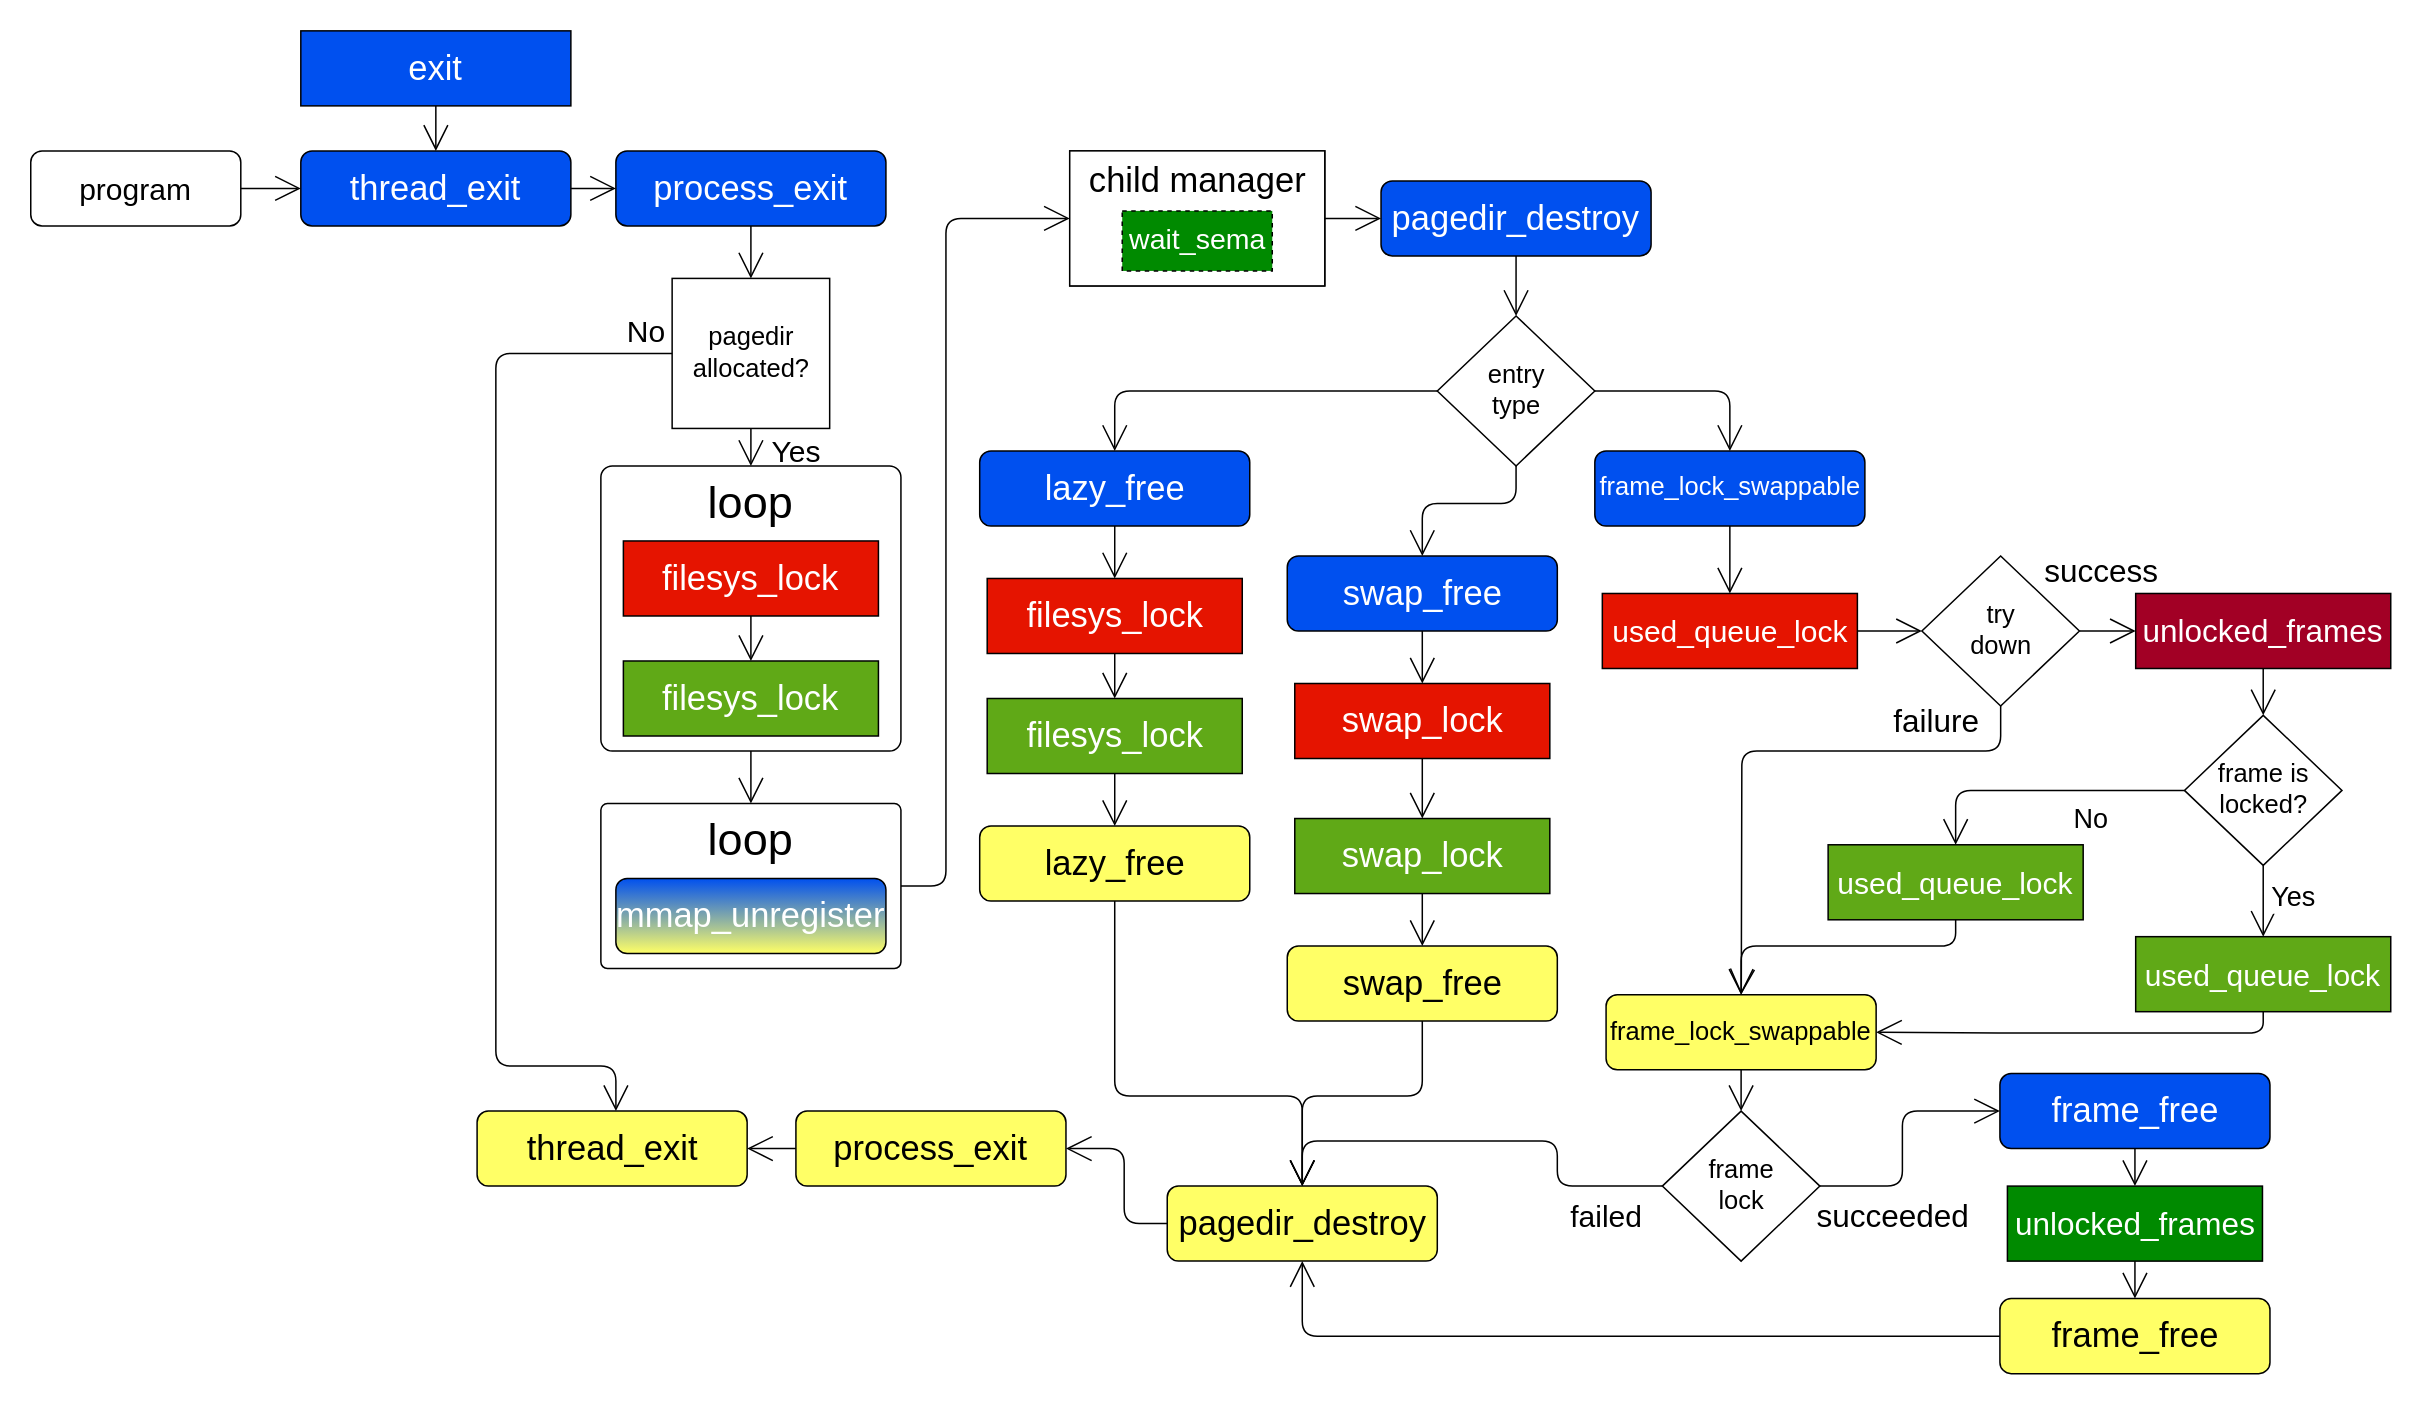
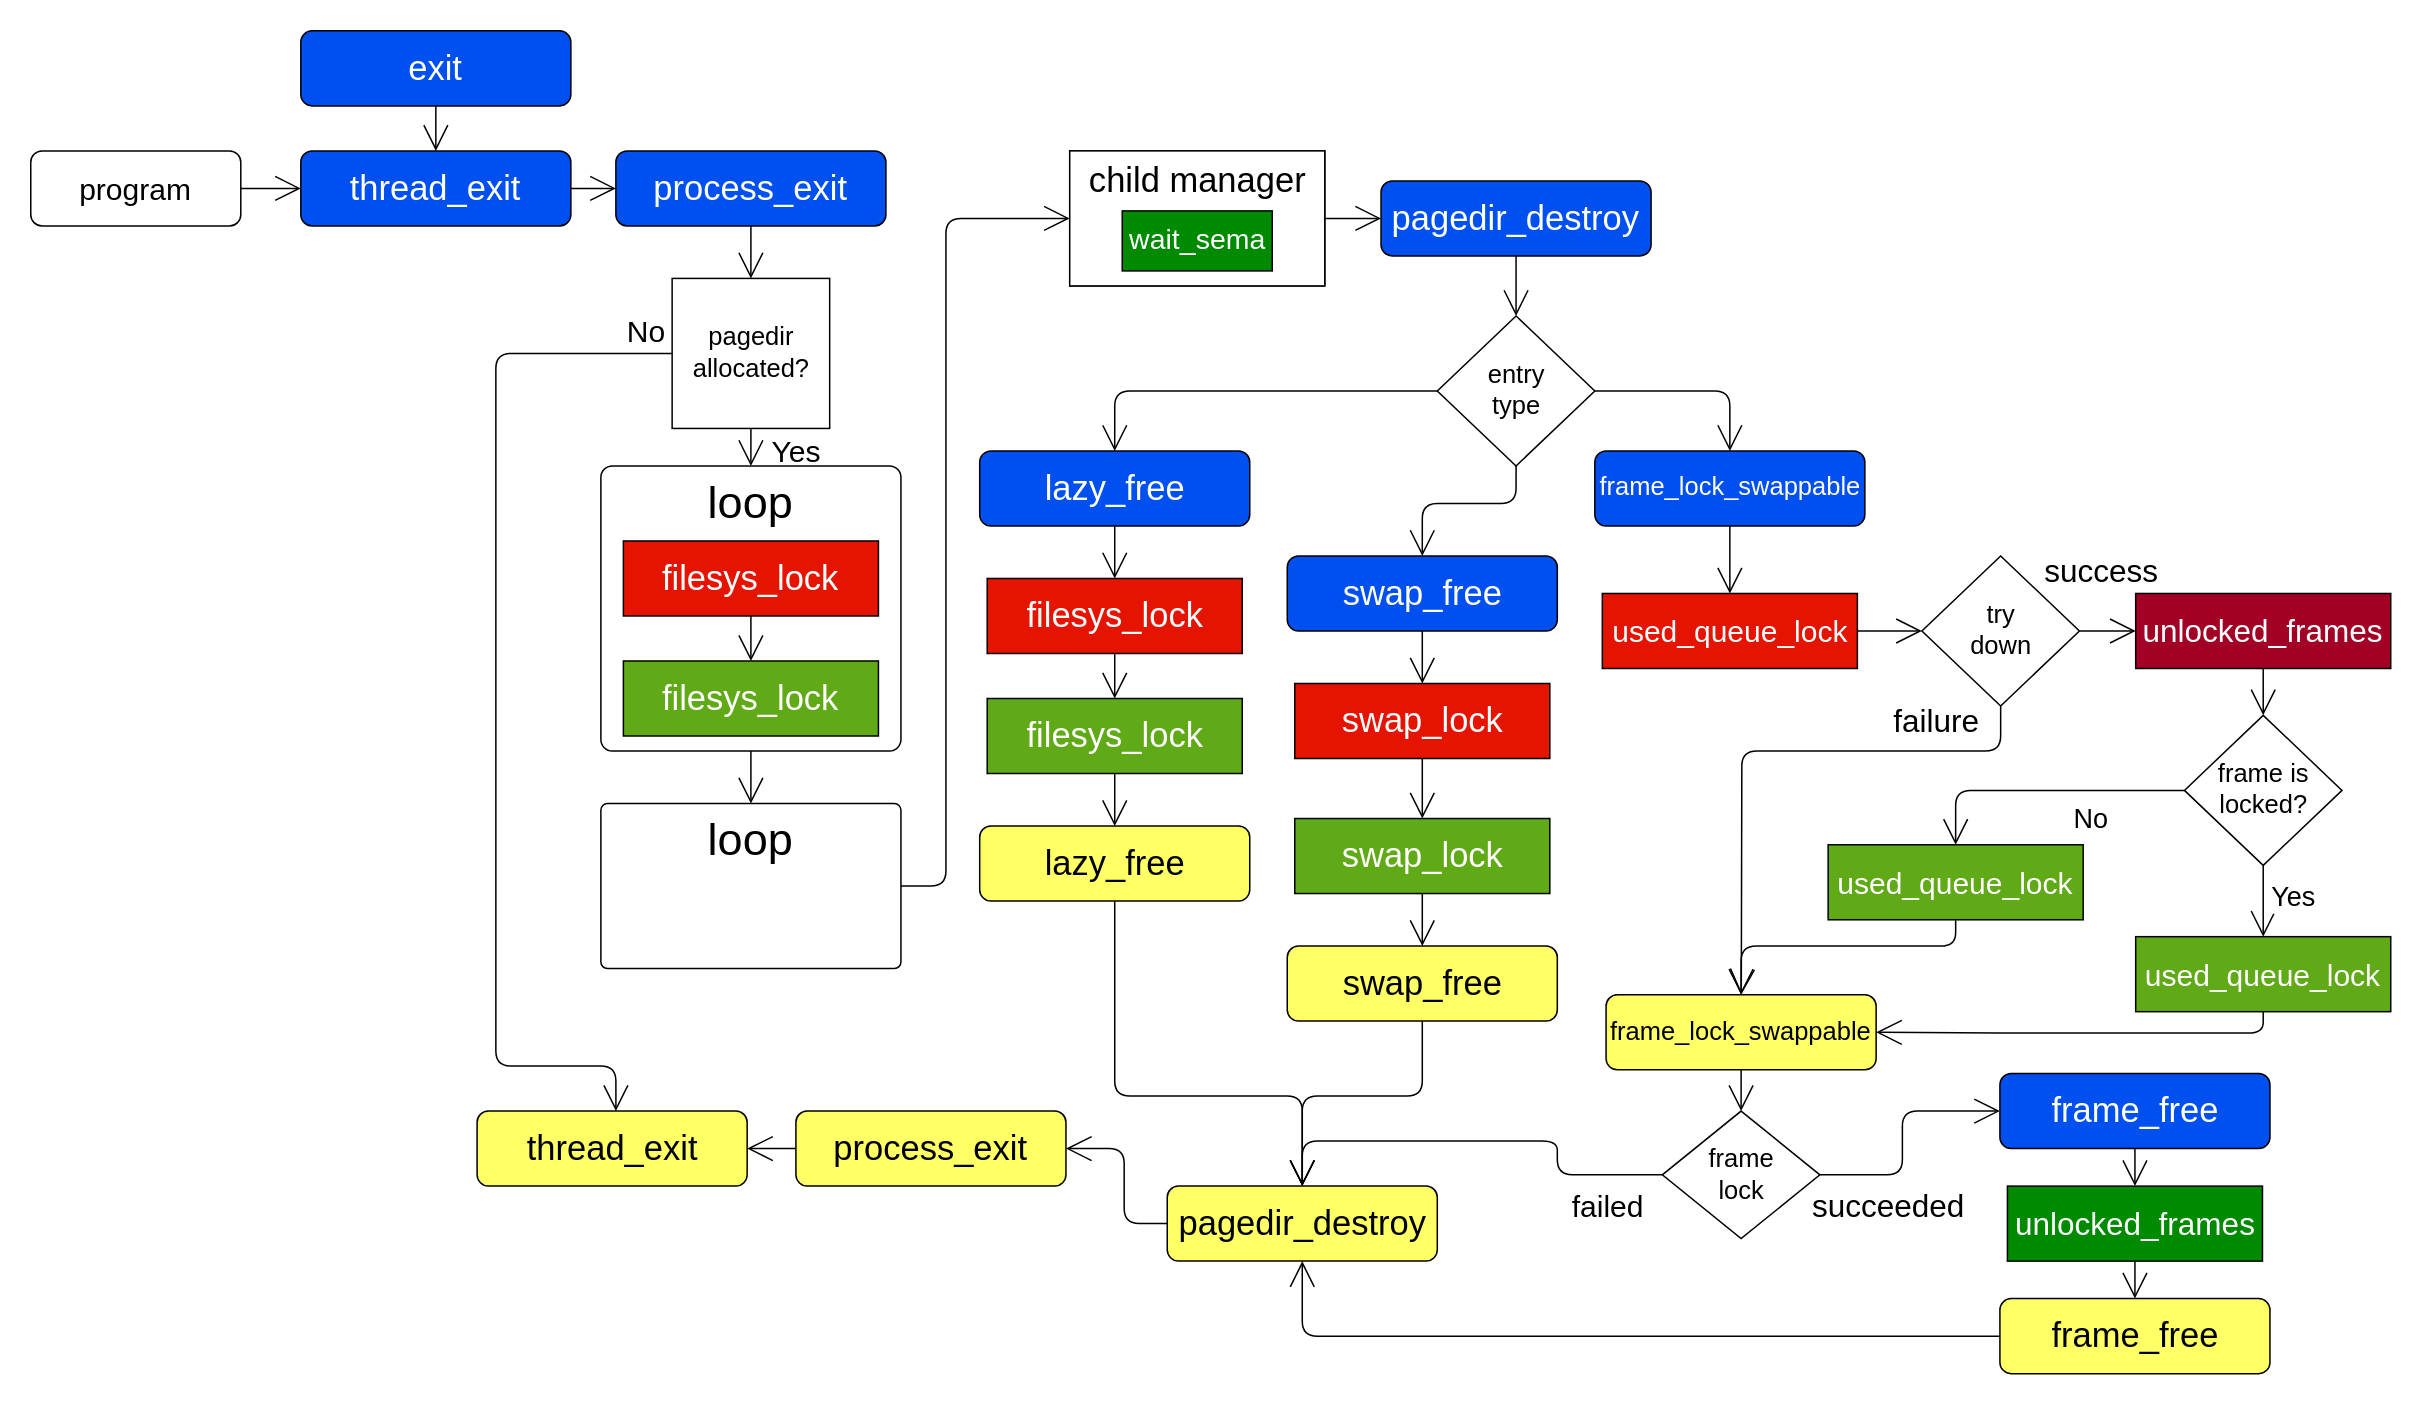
- <mxCell id="3" value="exit" style="whiteSpace=wrap;html=1;fontSize=23;fillColor=#0050ef;fontColor=#ffffff;rounded=0;" vertex="1" parent="1"><mxGeometry x="200" y="20" width="180" height="50" as="geometry" /></mxCell>
+ <mxCell id="3" value="exit" style="rounded=1;whiteSpace=wrap;html=1;fontSize=23;fillColor=#0050ef;fontColor=#ffffff;" vertex="1" parent="1"><mxGeometry x="200" y="20" width="180" height="50" as="geometry" /></mxCell>
- <mxCell id="20" value="wait_sema" style="rounded=0;whiteSpace=wrap;html=1;fontSize=19;verticalAlign=middle;fillColor=#008a00;fontColor=#ffffff;dashed=1;" vertex="1" parent="18"><mxGeometry x="35" y="40" width="100" height="40" as="geometry" /></mxCell>
+ <mxCell id="20" value="wait_sema" style="rounded=0;whiteSpace=wrap;html=1;fontSize=19;verticalAlign=middle;fillColor=#008a00;fontColor=#ffffff;" vertex="1" parent="18"><mxGeometry x="35" y="40" width="100" height="40" as="geometry" /></mxCell>
- <mxCell id="15" value="mmap_unregister" style="rounded=1;whiteSpace=wrap;html=1;fontSize=23;fillColor=#0050ef;fontColor=#ffffff;gradientColor=#FFFF66;" vertex="1" parent="1"><mxGeometry x="410" y="585" width="180" height="50" as="geometry" /></mxCell>
- <mxCell id="73" value="frame&lt;br&gt;lock" style="rhombus;whiteSpace=wrap;html=1;strokeColor=#000000;fontSize=17;" vertex="1" parent="1"><mxGeometry x="1107.5" y="740" width="105" height="100" as="geometry" /></mxCell>
+ <mxCell id="73" value="frame&lt;br&gt;lock" style="rhombus;whiteSpace=wrap;html=1;strokeColor=#000000;fontSize=17;" vertex="1" parent="1"><mxGeometry x="1107.5" y="740" width="105" height="85" as="geometry" /></mxCell>
